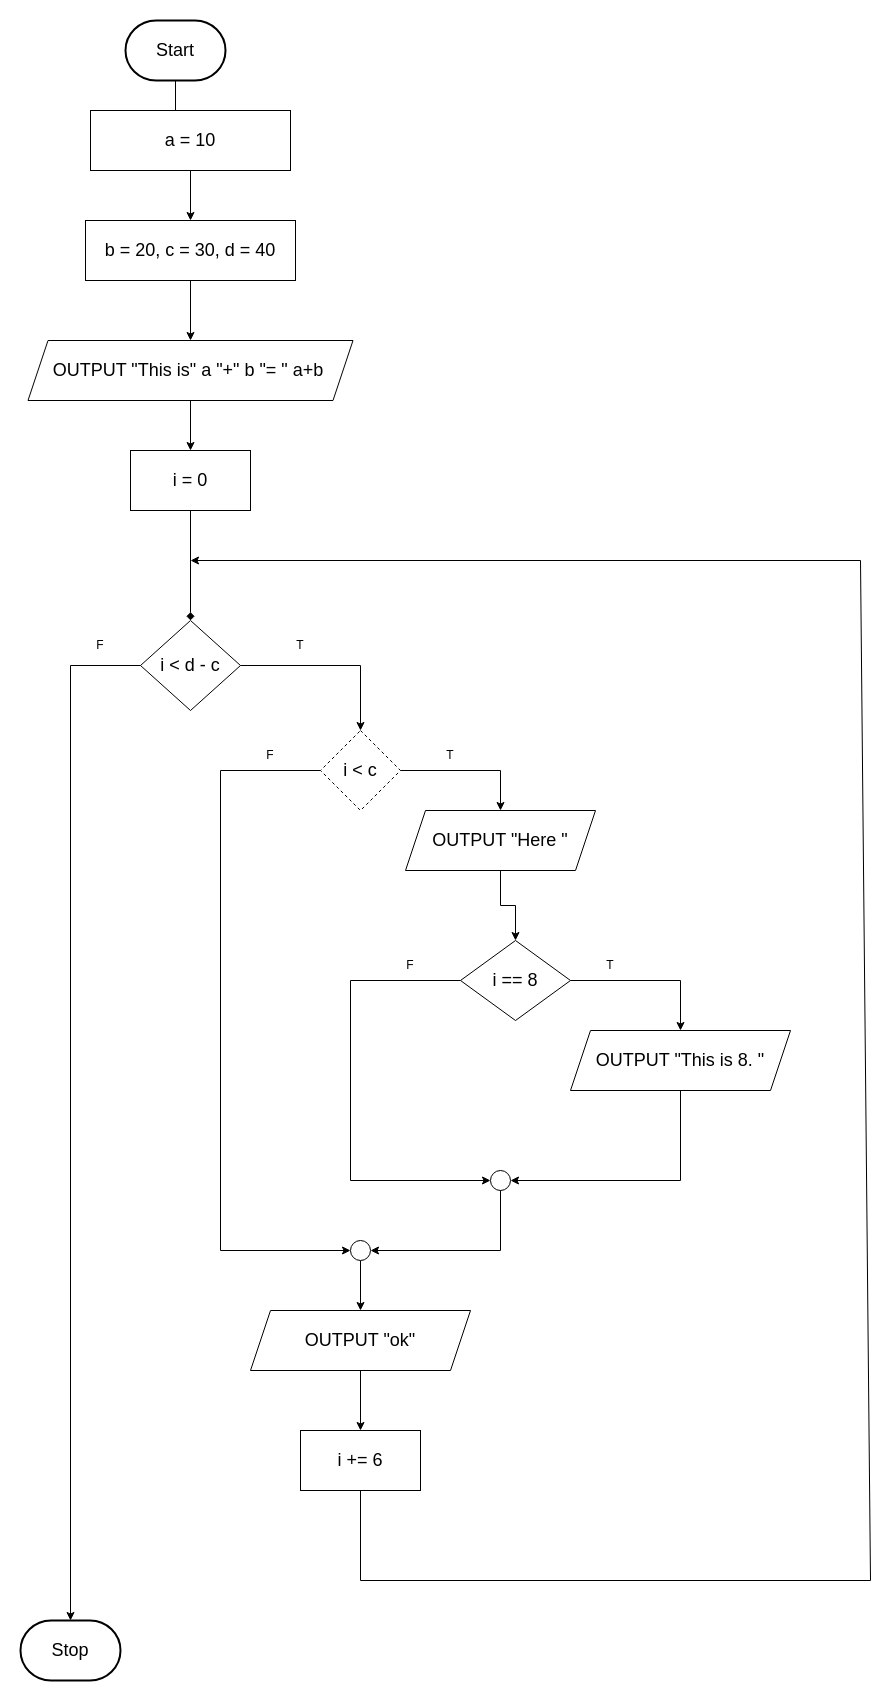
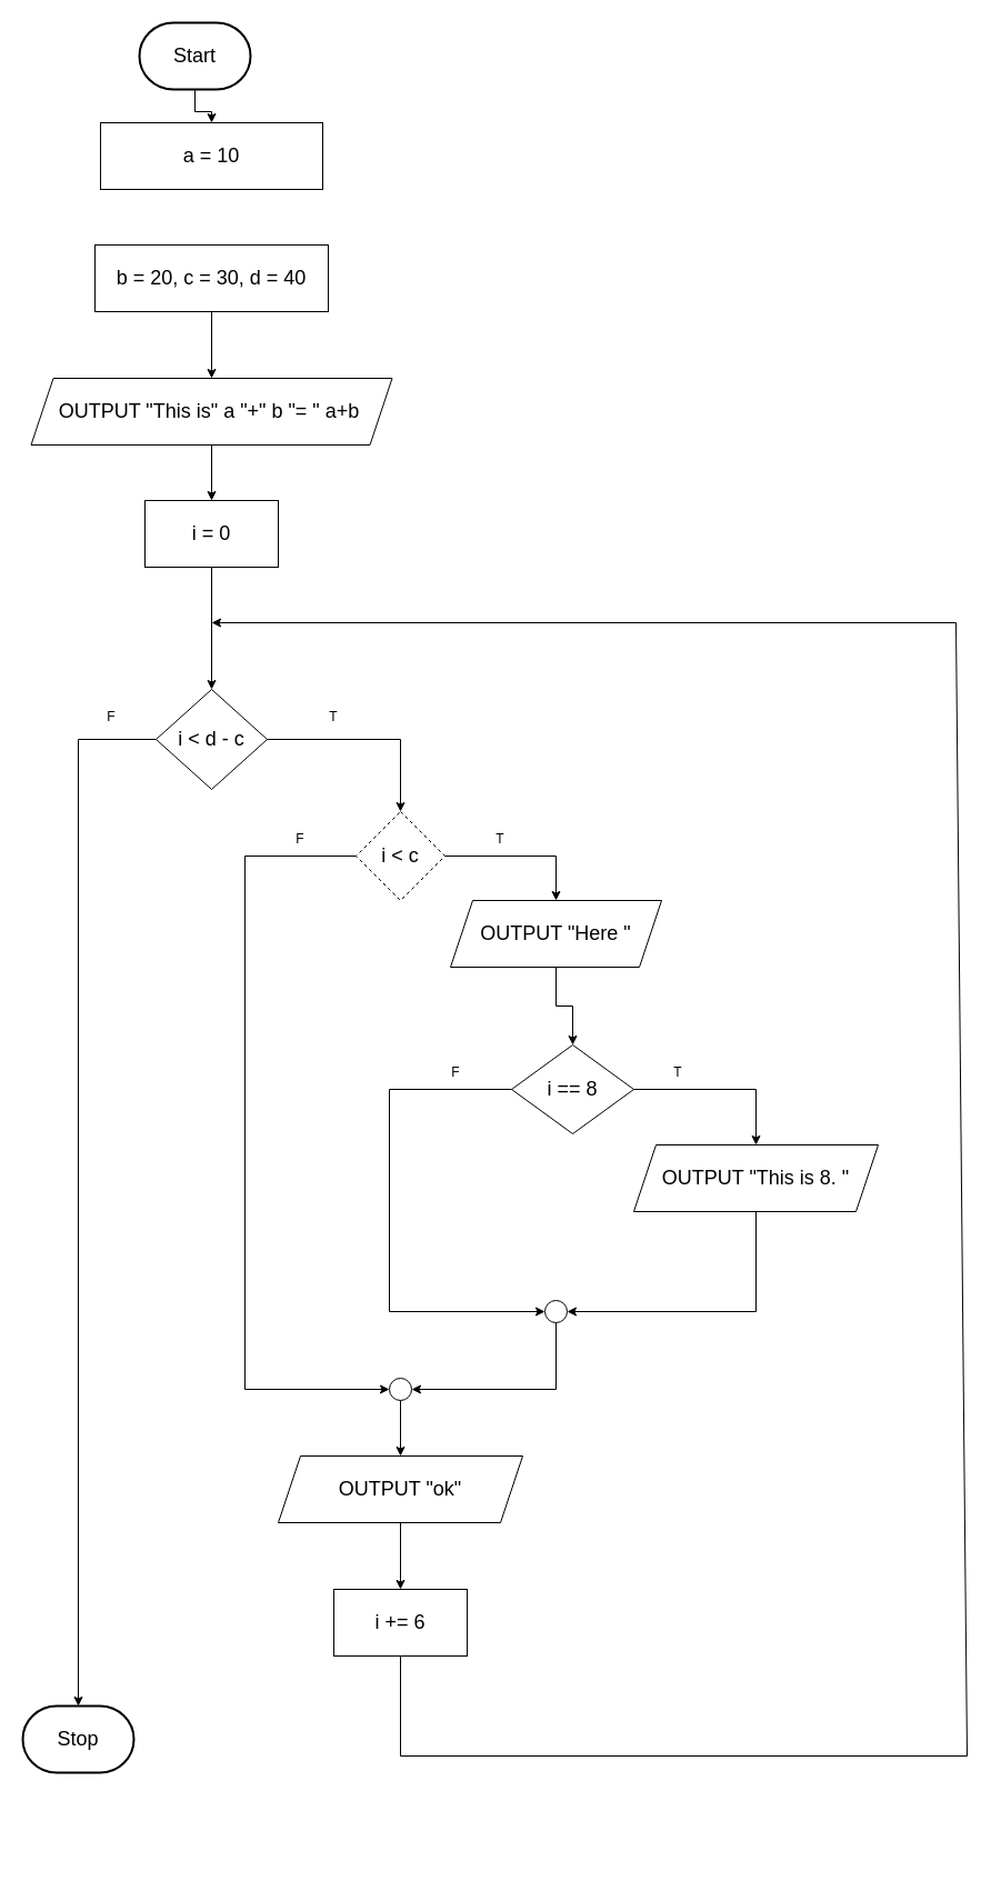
- <mxCell id="2" value="" style="edgeStyle=orthogonalEdgeStyle;rounded=0;orthogonalLoop=1;jettySize=auto;html=1;fontSize=18;" parent="1" source="3" target="7" edge="1"><mxGeometry relative="1" as="geometry" /></mxCell>
+ <mxCell id="2" value="" style="edgeStyle=orthogonalEdgeStyle;rounded=0;orthogonalLoop=1;jettySize=auto;html=1;fontSize=18;" parent="1" source="3" target="5" edge="1"><mxGeometry relative="1" as="geometry" /></mxCell>
- <mxCell id="11" style="edgeStyle=orthogonalEdgeStyle;rounded=0;orthogonalLoop=1;jettySize=auto;html=1;entryX=0.5;entryY=0;entryDx=0;entryDy=0;endArrow=diamond;" parent="1" source="12" target="10" edge="1"><mxGeometry relative="1" as="geometry" /></mxCell>
+ <mxCell id="11" style="edgeStyle=orthogonalEdgeStyle;rounded=0;orthogonalLoop=1;jettySize=auto;html=1;entryX=0.5;entryY=0;entryDx=0;entryDy=0;" parent="1" source="12" target="10" edge="1"><mxGeometry relative="1" as="geometry" /></mxCell>
- <mxCell id="4" value="Stop" style="strokeWidth=2;html=1;shape=mxgraph.flowchart.terminator;whiteSpace=wrap;fontSize=18;" parent="1" vertex="1"><mxGeometry x="20" y="1620" width="100" height="60" as="geometry" /></mxCell>
+ <mxCell id="4" value="Stop" style="strokeWidth=2;html=1;shape=mxgraph.flowchart.terminator;whiteSpace=wrap;fontSize=18;" parent="1" vertex="1"><mxGeometry x="20" y="1535" width="100" height="60" as="geometry" /></mxCell>
